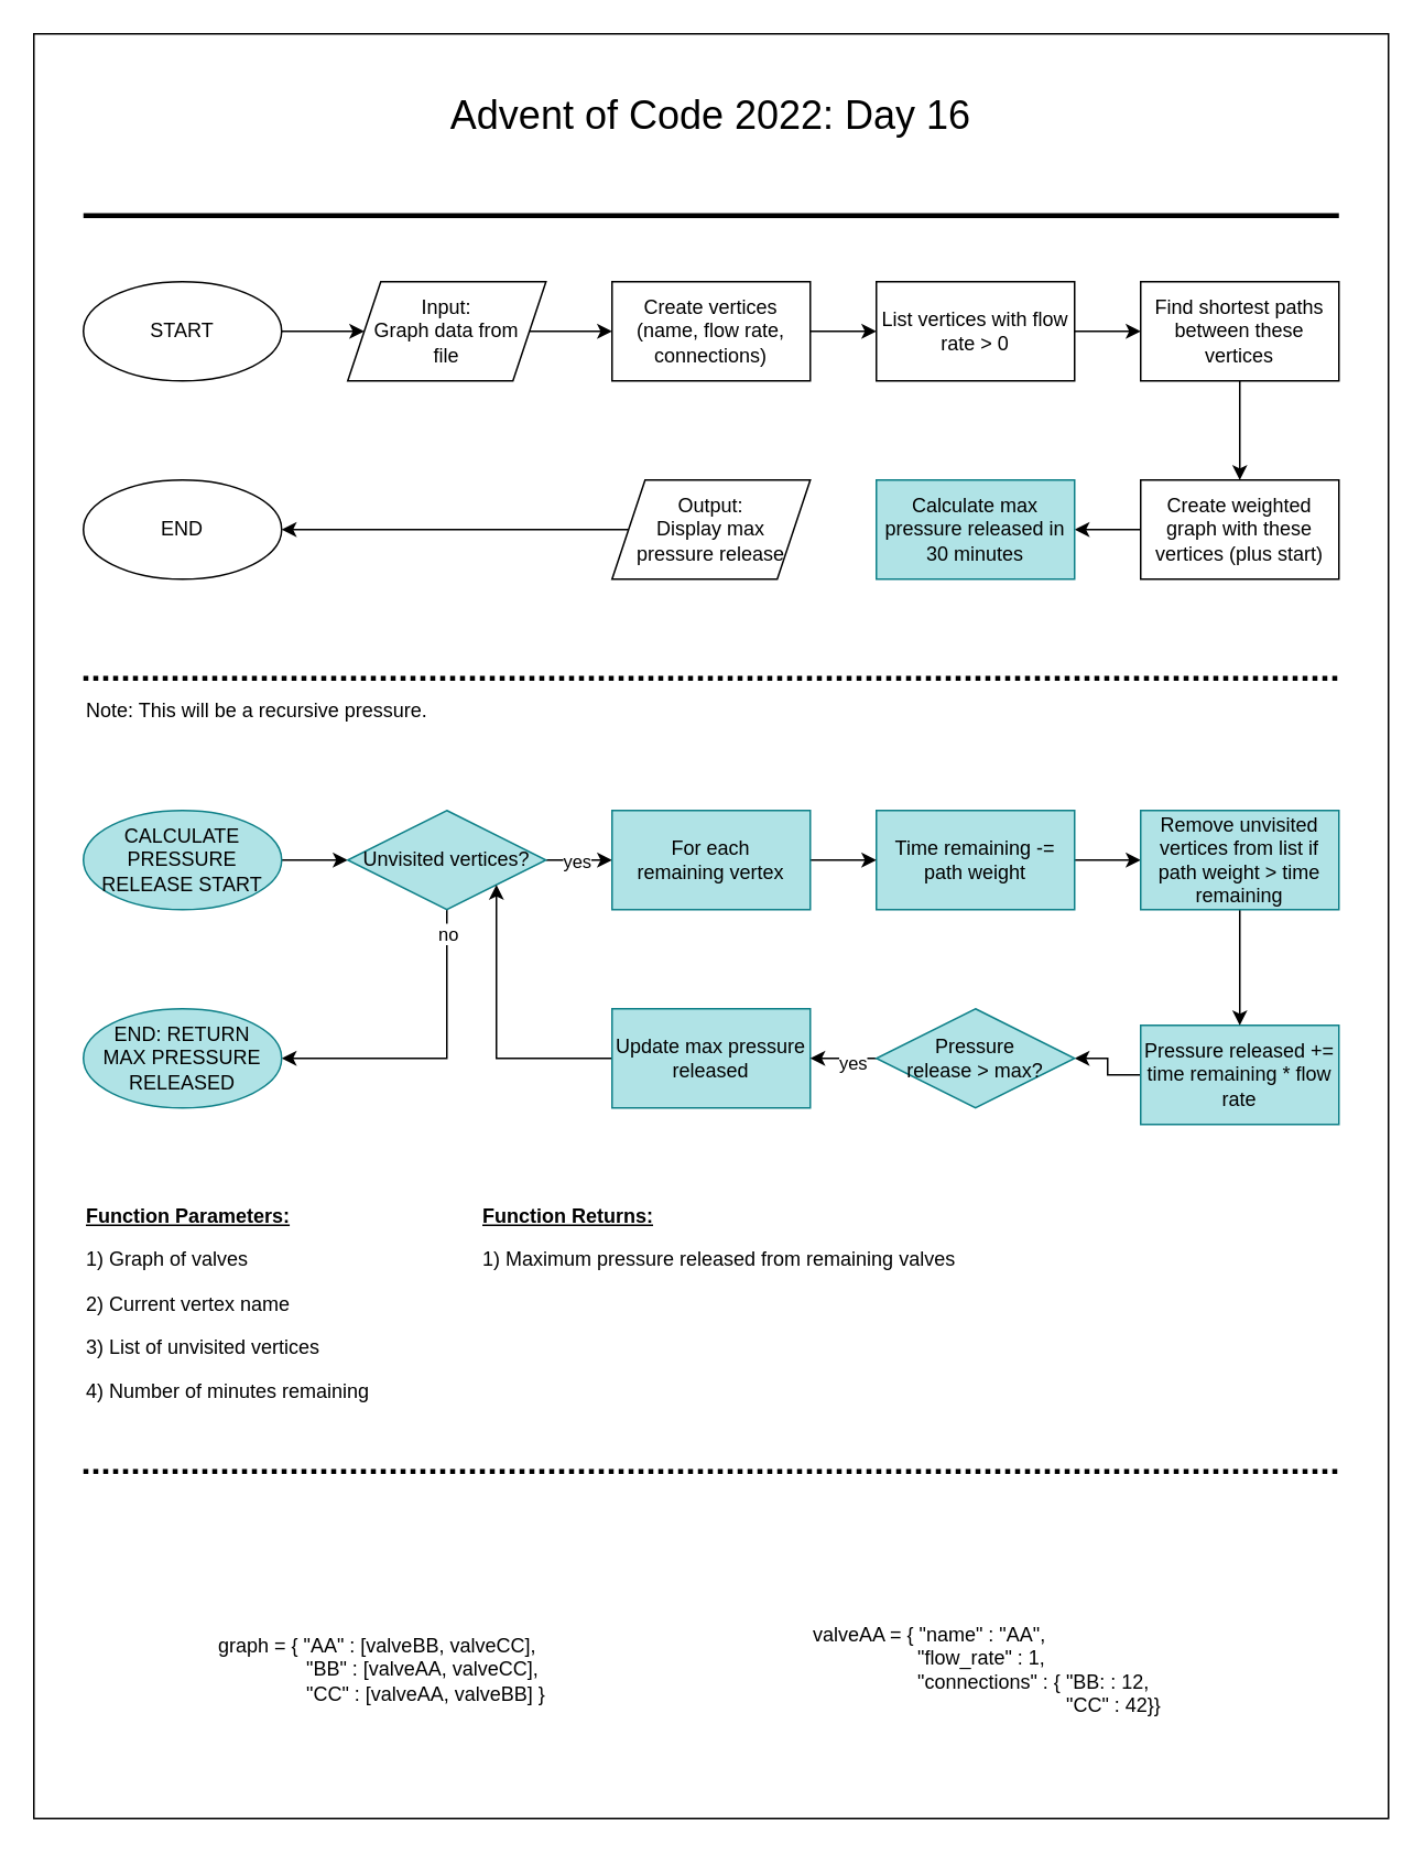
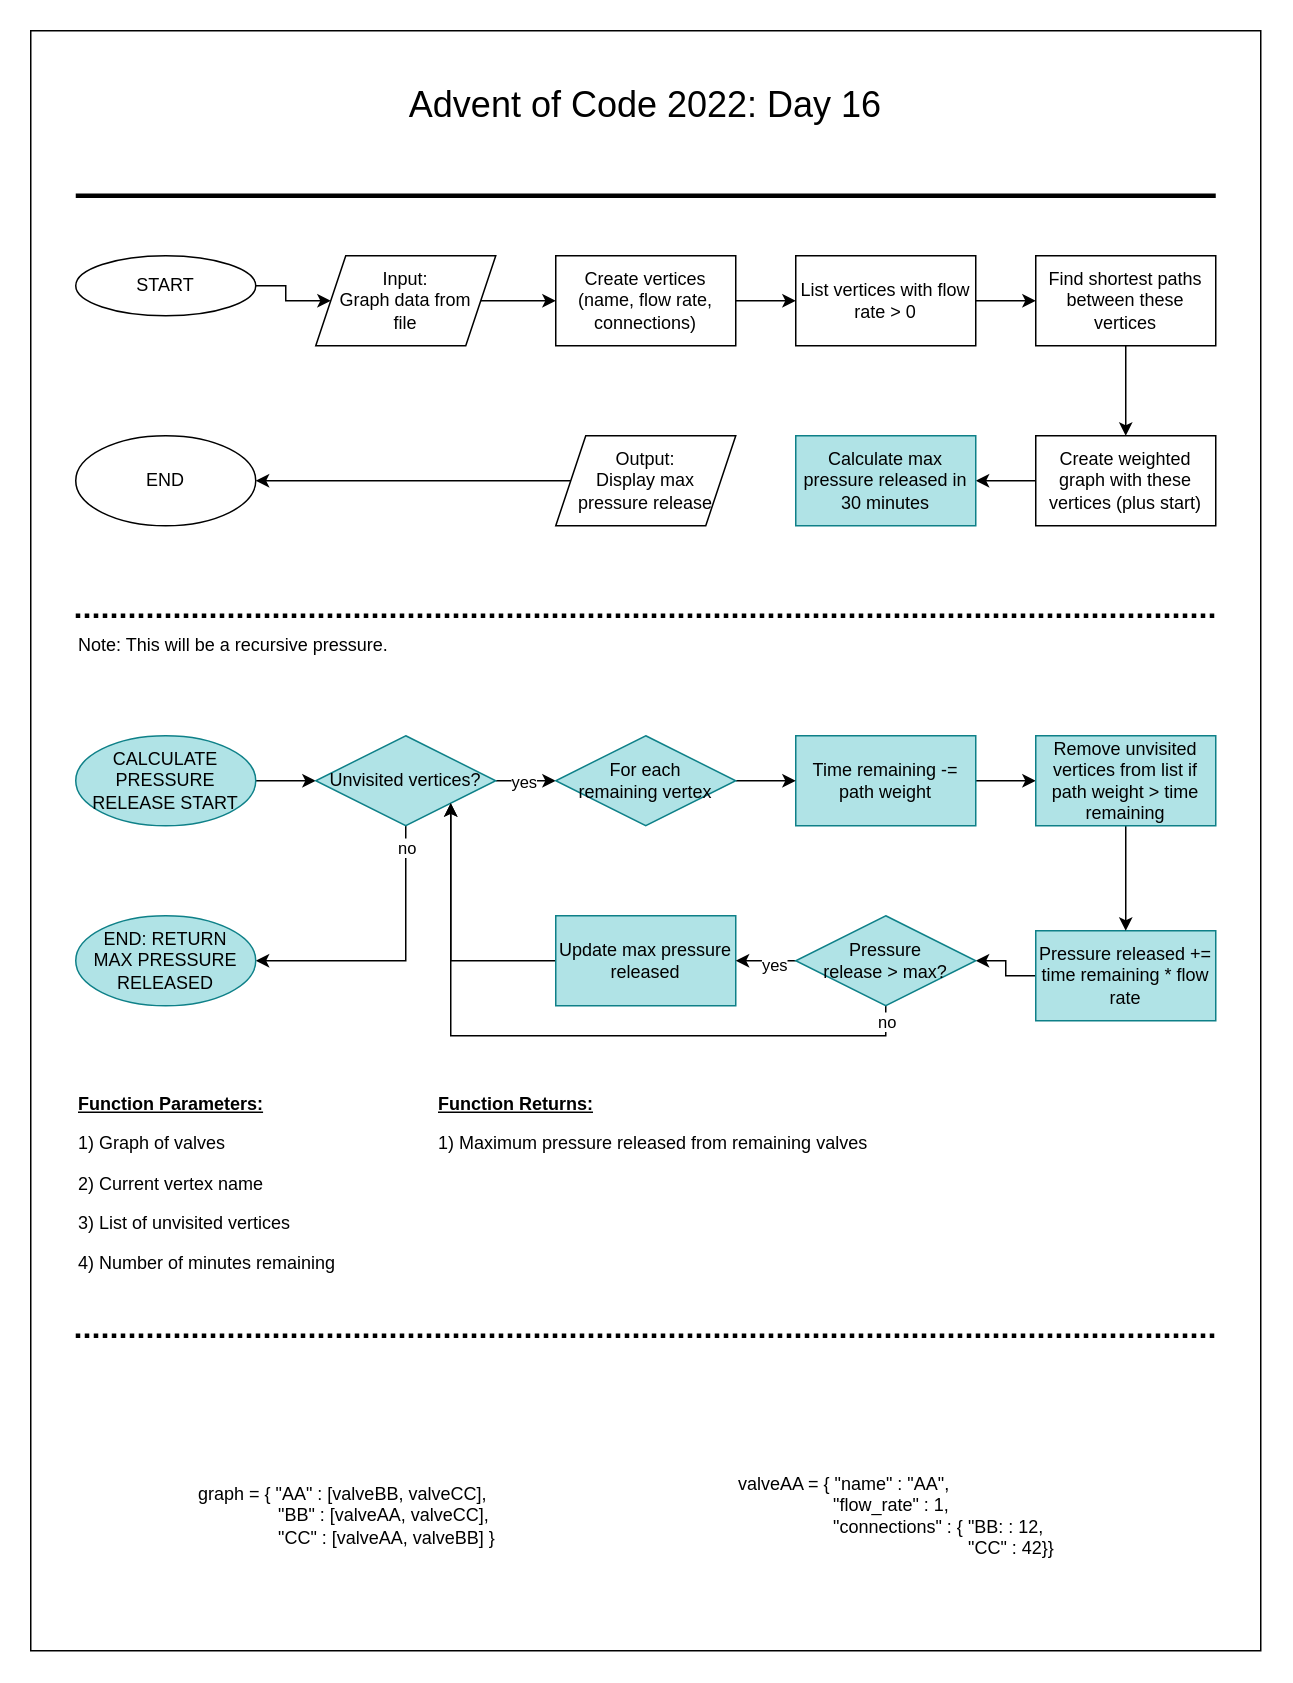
- <mxCell id="12" value="START" style="ellipse;whiteSpace=wrap;html=1;" parent="1" vertex="1"><mxGeometry x="50" y="170" width="120" height="60" as="geometry" /></mxCell>
+ <mxCell id="12" value="START" style="ellipse;whiteSpace=wrap;html=1;" parent="1" vertex="1"><mxGeometry x="50" y="170" width="120" height="40" as="geometry" /></mxCell>
- <mxCell id="40" value="For each&lt;br&gt;remaining vertex" style="whiteSpace=wrap;html=1;fillColor=#b0e3e6;strokeColor=#0e8088;rounded=0;" parent="1" vertex="1"><mxGeometry x="370" y="490" width="120" height="60" as="geometry" /></mxCell>
+ <mxCell id="40" value="For each&lt;br&gt;remaining vertex" style="rhombus;whiteSpace=wrap;html=1;fillColor=#b0e3e6;strokeColor=#0e8088;" parent="1" vertex="1"><mxGeometry x="370" y="490" width="120" height="60" as="geometry" /></mxCell>
+ <mxCell id="43" style="edgeStyle=orthogonalEdgeStyle;rounded=0;orthogonalLoop=1;jettySize=auto;html=1;exitX=0.5;exitY=1;exitDx=0;exitDy=0;entryX=1;entryY=1;entryDx=0;entryDy=0;strokeWidth=1;fontSize=11;" parent="1" source="45" target="27" edge="1"><mxGeometry relative="1" as="geometry" /></mxCell>
+ <mxCell id="44" value="no" style="edgeLabel;html=1;align=center;verticalAlign=middle;resizable=0;points=[];fontSize=11;" parent="43" vertex="1" connectable="0"><mxGeometry x="-0.955" y="1" relative="1" as="geometry"><mxPoint x="-1" as="offset" /></mxGeometry></mxCell>
